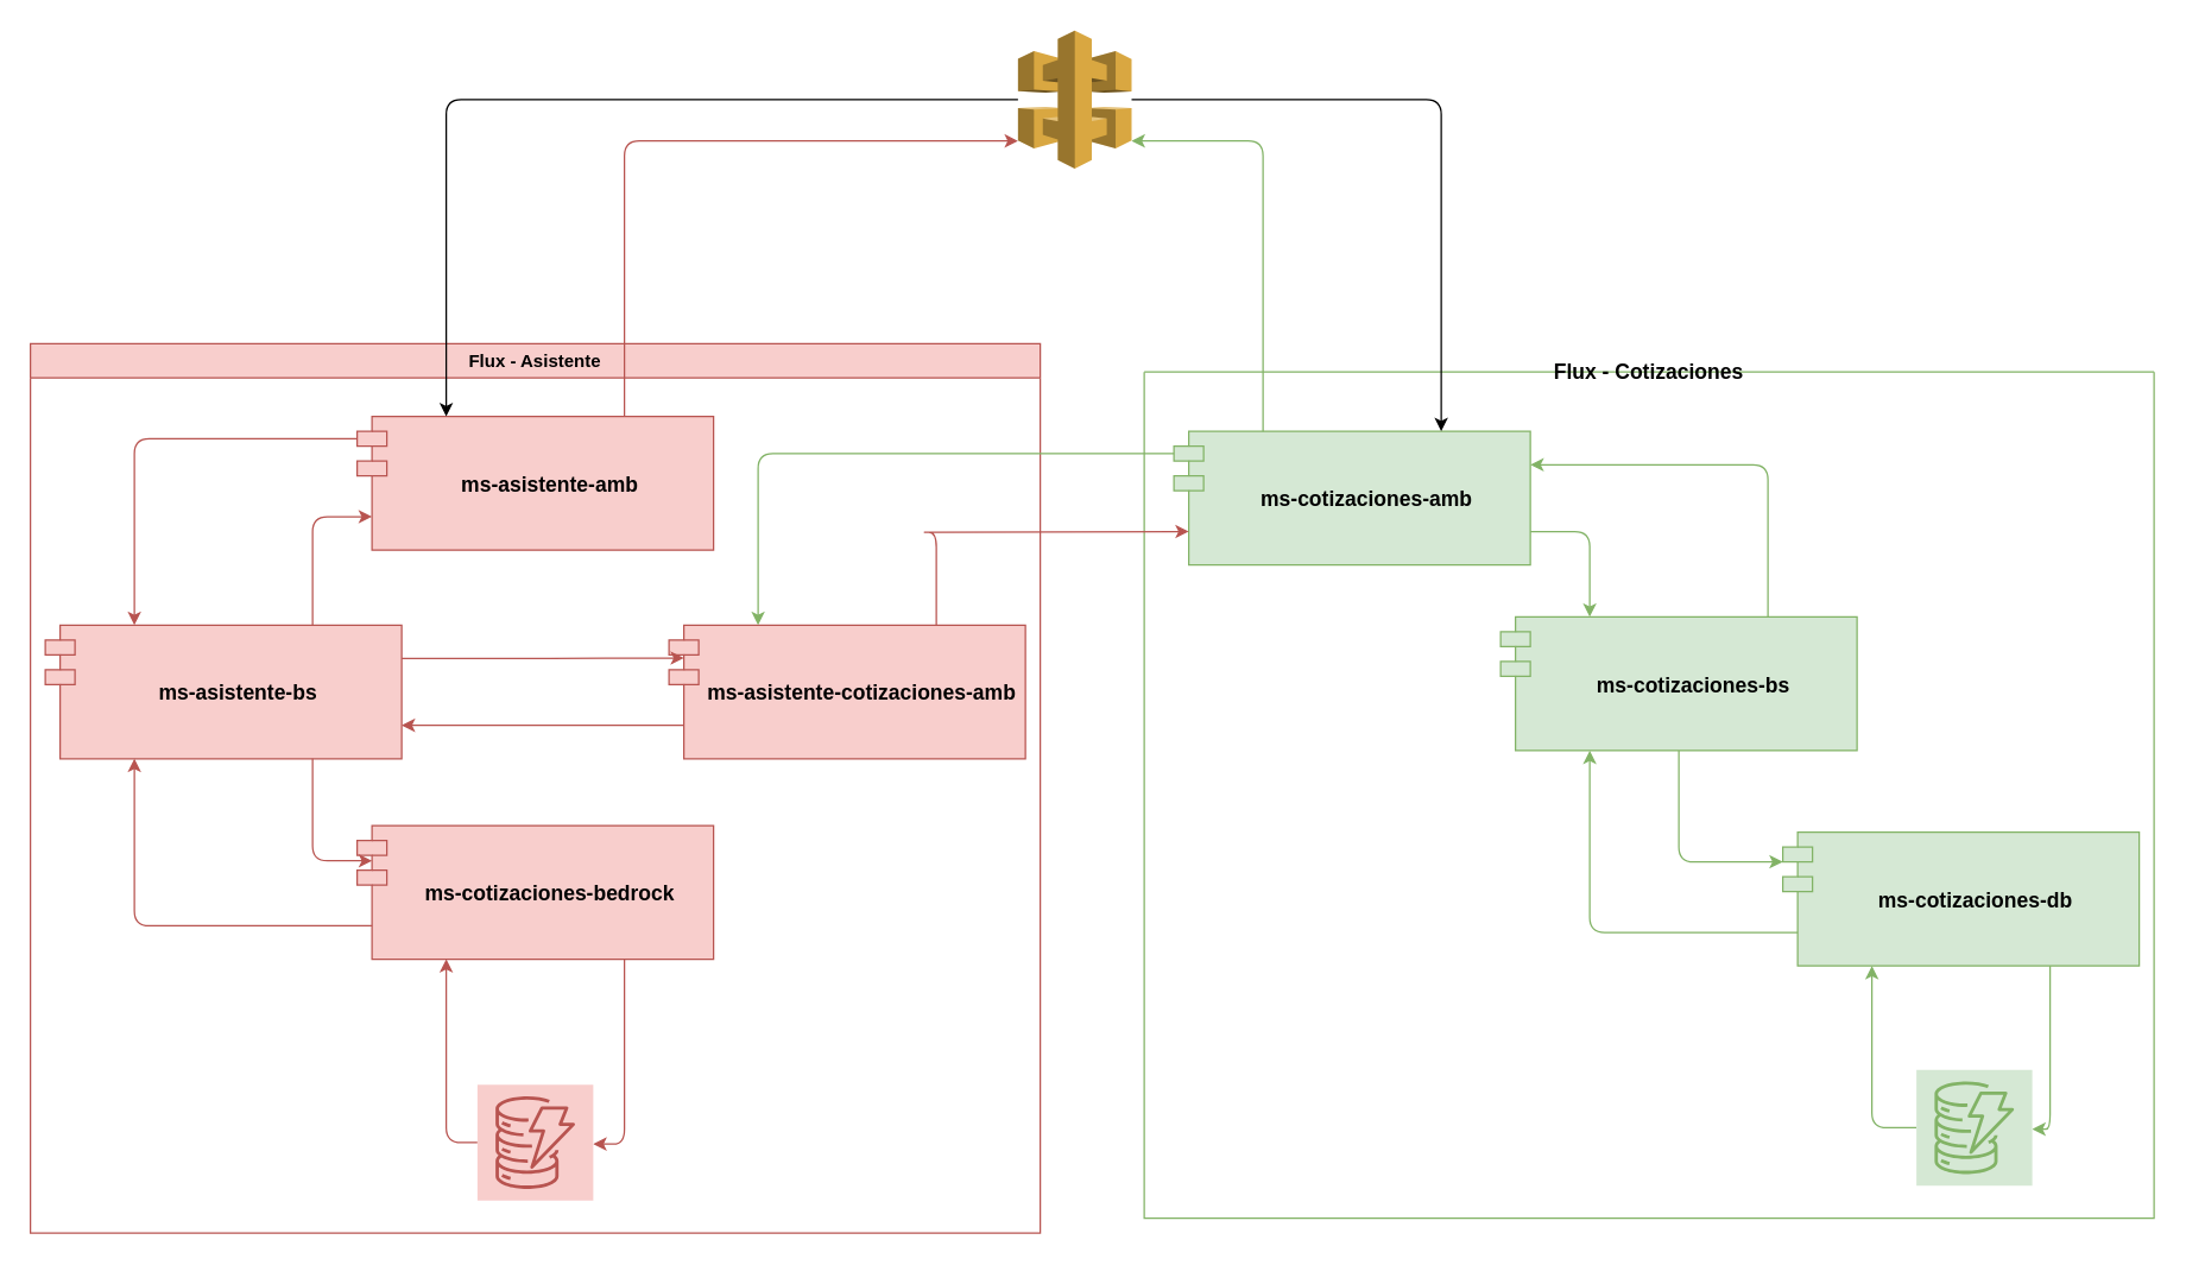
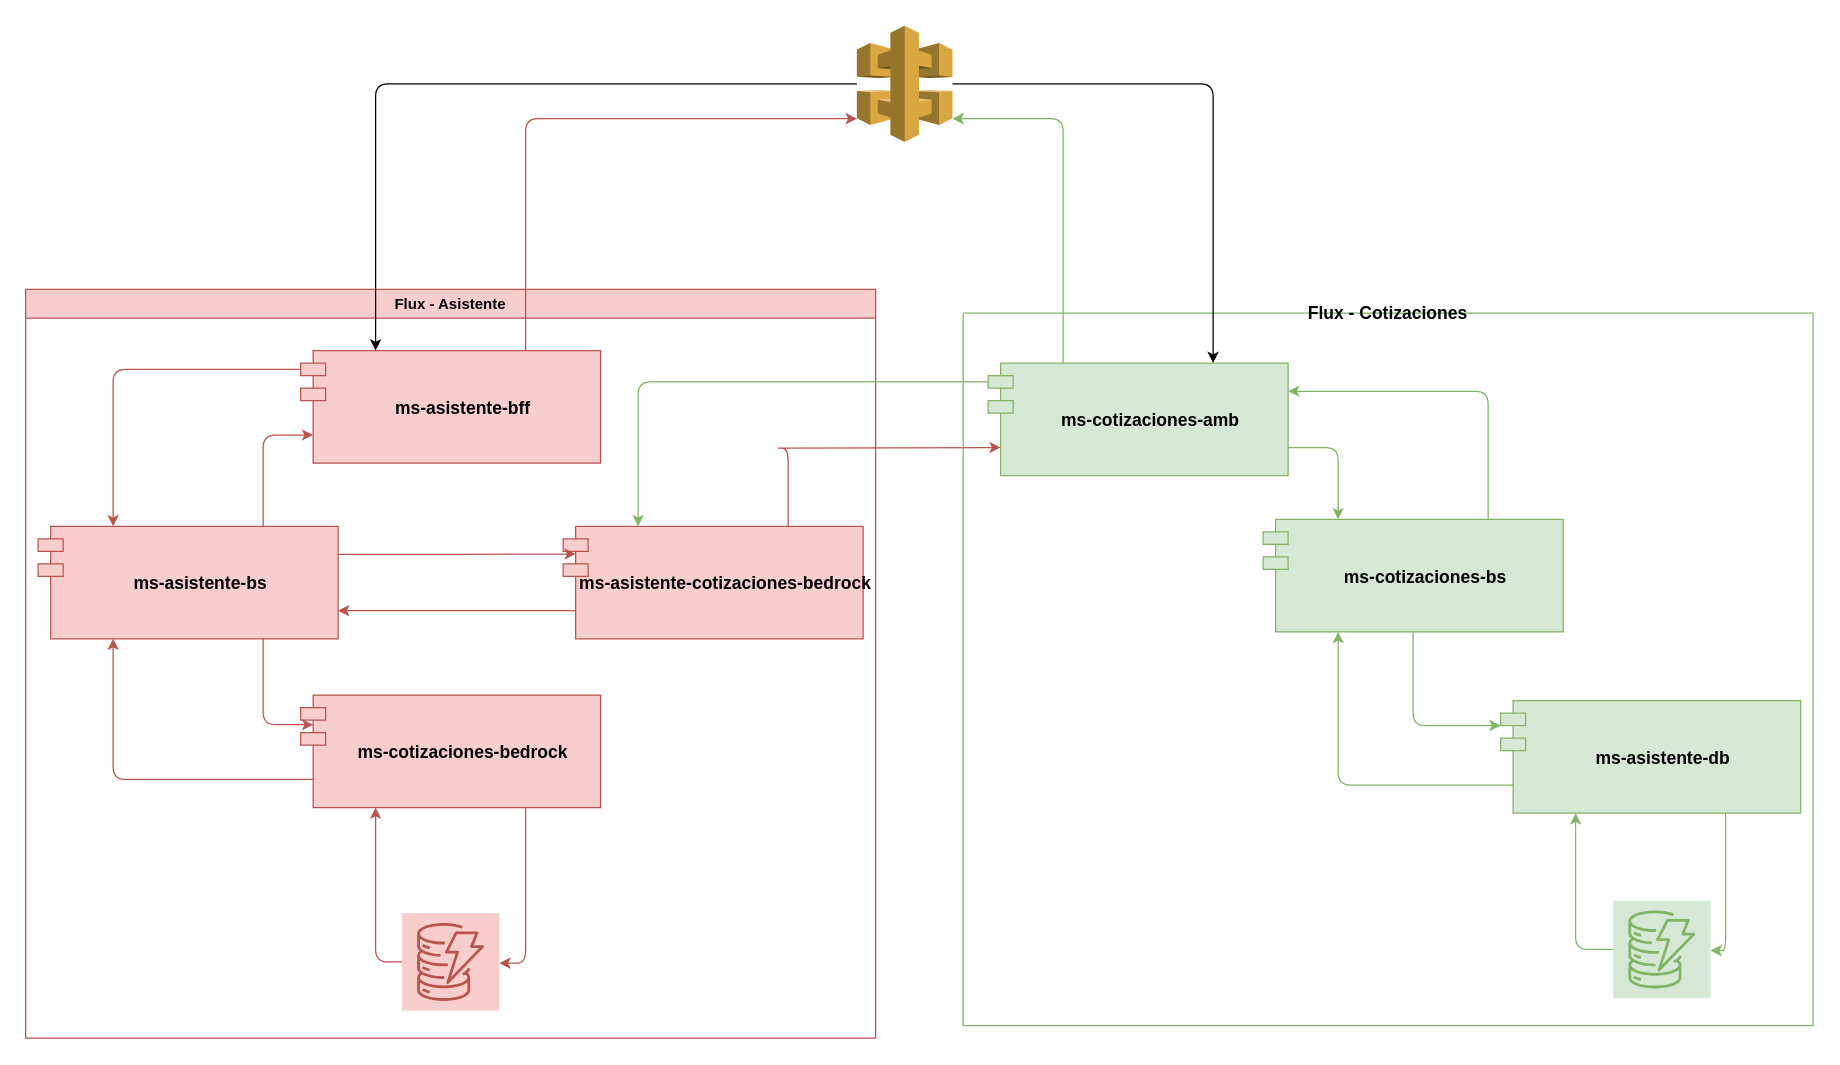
- <mxCell id="5" value="ms-asistente-amb" style="shape=module;align=left;spacingLeft=20;align=center;verticalAlign=middle;fillColor=#f8cecc;fontSize=14;fontStyle=1;strokeColor=#b85450;" parent="4" vertex="1"><mxGeometry width="240" height="90" as="geometry" /></mxCell>
+ <mxCell id="5" value="ms-asistente-bff" style="shape=module;align=left;spacingLeft=20;align=center;verticalAlign=middle;fillColor=#f8cecc;fontSize=14;fontStyle=1;strokeColor=#b85450;" parent="4" vertex="1"><mxGeometry width="240" height="90" as="geometry" /></mxCell>
- <mxCell id="8" value="ms-asistente-cotizaciones-amb" style="shape=module;align=left;spacingLeft=20;align=center;verticalAlign=middle;fillColor=#f8cecc;fontSize=14;fontStyle=1;strokeColor=#b85450;" parent="7" vertex="1"><mxGeometry width="240" height="90" as="geometry" /></mxCell>
+ <mxCell id="8" value="ms-asistente-cotizaciones-bedrock" style="shape=module;align=left;spacingLeft=20;align=center;verticalAlign=middle;fillColor=#f8cecc;fontSize=14;fontStyle=1;strokeColor=#b85450;" parent="7" vertex="1"><mxGeometry width="240" height="90" as="geometry" /></mxCell>
- <mxCell id="35" value="ms-cotizaciones-db" style="shape=module;align=left;spacingLeft=20;align=center;verticalAlign=middle;fillColor=#d5e8d4;fontSize=14;fontStyle=1;strokeColor=#82b366;" parent="34" vertex="1"><mxGeometry width="240" height="90" as="geometry" /></mxCell>
+ <mxCell id="35" value="ms-asistente-db" style="shape=module;align=left;spacingLeft=20;align=center;verticalAlign=middle;fillColor=#d5e8d4;fontSize=14;fontStyle=1;strokeColor=#82b366;" parent="34" vertex="1"><mxGeometry width="240" height="90" as="geometry" /></mxCell>
